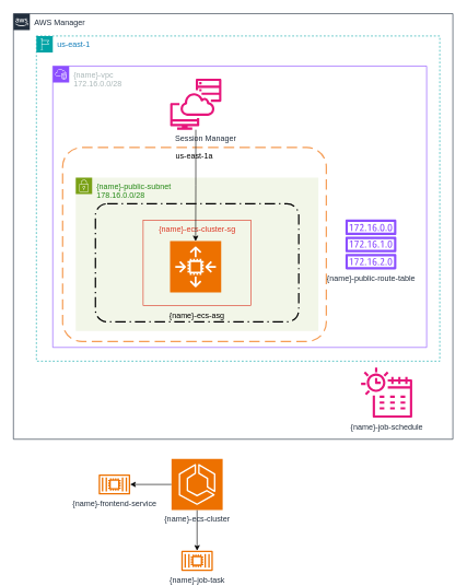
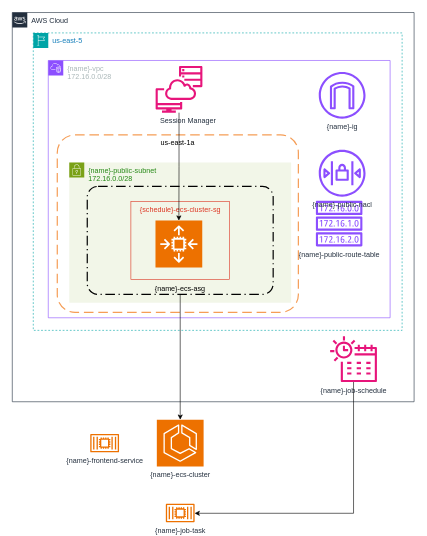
- <mxCell id="3" value="AWS Manager" style="points=[[0,0],[0.25,0],[0.5,0],[0.75,0],[1,0],[1,0.25],[1,0.5],[1,0.75],[1,1],[0.75,1],[0.5,1],[0.25,1],[0,1],[0,0.75],[0,0.5],[0,0.25]];outlineConnect=0;gradientColor=none;html=1;whiteSpace=wrap;fontSize=12;fontStyle=0;container=1;pointerEvents=0;collapsible=0;recursiveResize=0;shape=mxgraph.aws4.group;grIcon=mxgraph.aws4.group_aws_cloud_alt;strokeColor=#232F3E;fillColor=none;verticalAlign=top;align=left;spacingLeft=30;fontColor=#232F3E;dashed=0;" parent="1" vertex="1"><mxGeometry x="20" y="20" width="670" height="649" as="geometry" /></mxCell>
+ <mxCell id="3" value="AWS Cloud" style="points=[[0,0],[0.25,0],[0.5,0],[0.75,0],[1,0],[1,0.25],[1,0.5],[1,0.75],[1,1],[0.75,1],[0.5,1],[0.25,1],[0,1],[0,0.75],[0,0.5],[0,0.25]];outlineConnect=0;gradientColor=none;html=1;whiteSpace=wrap;fontSize=12;fontStyle=0;container=1;pointerEvents=0;collapsible=0;recursiveResize=0;shape=mxgraph.aws4.group;grIcon=mxgraph.aws4.group_aws_cloud_alt;strokeColor=#232F3E;fillColor=none;verticalAlign=top;align=left;spacingLeft=30;fontColor=#232F3E;dashed=0;" parent="1" vertex="1"><mxGeometry x="20" y="20" width="670" height="649" as="geometry" /></mxCell>
- <mxCell id="4" value="us-east-1" style="points=[[0,0],[0.25,0],[0.5,0],[0.75,0],[1,0],[1,0.25],[1,0.5],[1,0.75],[1,1],[0.75,1],[0.5,1],[0.25,1],[0,1],[0,0.75],[0,0.5],[0,0.25]];outlineConnect=0;gradientColor=none;html=1;whiteSpace=wrap;fontSize=12;fontStyle=0;container=0;pointerEvents=0;collapsible=0;recursiveResize=0;shape=mxgraph.aws4.group;grIcon=mxgraph.aws4.group_region;strokeColor=#00A4A6;fillColor=none;verticalAlign=top;align=left;spacingLeft=30;fontColor=#147EBA;dashed=1;movable=1;resizable=1;rotatable=1;deletable=1;editable=1;locked=0;connectable=1;" parent="3" vertex="1"><mxGeometry x="35" y="34" width="615" height="496" as="geometry" /></mxCell>
+ <mxCell id="4" value="us-east-5" style="points=[[0,0],[0.25,0],[0.5,0],[0.75,0],[1,0],[1,0.25],[1,0.5],[1,0.75],[1,1],[0.75,1],[0.5,1],[0.25,1],[0,1],[0,0.75],[0,0.5],[0,0.25]];outlineConnect=0;gradientColor=none;html=1;whiteSpace=wrap;fontSize=12;fontStyle=0;container=0;pointerEvents=0;collapsible=0;recursiveResize=0;shape=mxgraph.aws4.group;grIcon=mxgraph.aws4.group_region;strokeColor=#00A4A6;fillColor=none;verticalAlign=top;align=left;spacingLeft=30;fontColor=#147EBA;dashed=1;movable=1;resizable=1;rotatable=1;deletable=1;editable=1;locked=0;connectable=1;" parent="3" vertex="1"><mxGeometry x="35" y="34" width="615" height="496" as="geometry" /></mxCell>
- <mxCell id="14" value="Session Manager" style="sketch=0;outlineConnect=0;fontColor=#232F3E;gradientColor=none;fillColor=#E7157B;strokeColor=none;dashed=0;verticalLabelPosition=bottom;verticalAlign=top;align=center;html=1;fontSize=12;fontStyle=0;aspect=fixed;pointerEvents=1;shape=mxgraph.aws4.systems_manager_session_manager;spacingLeft=30;fontFamily=Helvetica;resizable=1;" parent="3" vertex="1"><mxGeometry x="239" y="99" width="78" height="78" as="geometry" /></mxCell>
+ <mxCell id="14" value="Session Manager" style="sketch=0;outlineConnect=0;fontColor=#232F3E;gradientColor=none;fillColor=#E7157B;strokeColor=none;dashed=0;verticalLabelPosition=bottom;verticalAlign=top;align=center;html=1;fontSize=12;fontStyle=0;aspect=fixed;pointerEvents=1;shape=mxgraph.aws4.systems_manager_session_manager;spacingLeft=30;fontFamily=Helvetica;resizable=1;" parent="3" vertex="1"><mxGeometry x="239" y="89" width="78" height="78" as="geometry" /></mxCell>
+ <mxCell id="11" value="{name}-ig" style="sketch=0;outlineConnect=0;fontColor=#232F3E;gradientColor=none;fillColor=#8C4FFF;strokeColor=none;dashed=0;verticalLabelPosition=bottom;verticalAlign=top;align=center;html=1;fontSize=12;fontStyle=0;aspect=fixed;pointerEvents=1;shape=mxgraph.aws4.internet_gateway;movable=1;resizable=1;rotatable=1;deletable=1;editable=1;locked=0;connectable=1;" parent="3" vertex="1"><mxGeometry x="510" y="99" width="80" height="78" as="geometry" /></mxCell>
+ <mxCell id="13" value="{name}-public-nacl" style="sketch=0;outlineConnect=0;fontColor=#232F3E;gradientColor=none;fillColor=#8C4FFF;strokeColor=none;dashed=0;verticalLabelPosition=bottom;verticalAlign=top;align=center;html=1;fontSize=12;fontStyle=0;aspect=fixed;pointerEvents=1;shape=mxgraph.aws4.network_access_control_list;" parent="3" vertex="1"><mxGeometry x="510" y="229" width="80" height="78" as="geometry" /></mxCell>
- <mxCell id="6" value="{name}-public-subnet&lt;div&gt;178.16.0.0/28&lt;/div&gt;" style="points=[[0,0],[0.25,0],[0.5,0],[0.75,0],[1,0],[1,0.25],[1,0.5],[1,0.75],[1,1],[0.75,1],[0.5,1],[0.25,1],[0,1],[0,0.75],[0,0.5],[0,0.25]];outlineConnect=0;gradientColor=none;html=1;whiteSpace=wrap;fontSize=12;fontStyle=0;container=1;pointerEvents=0;collapsible=0;recursiveResize=0;shape=mxgraph.aws4.group;grIcon=mxgraph.aws4.group_security_group;grStroke=0;strokeColor=#7AA116;fillColor=#F2F6E8;verticalAlign=top;align=left;spacingLeft=30;fontColor=#248814;dashed=0;movable=1;resizable=1;rotatable=1;deletable=1;editable=1;locked=0;connectable=1;" parent="3" vertex="1"><mxGeometry x="95" y="250" width="370" height="234" as="geometry" /></mxCell>
+ <mxCell id="6" value="{name}-public-subnet&lt;div&gt;172.16.0.0/28&lt;/div&gt;" style="points=[[0,0],[0.25,0],[0.5,0],[0.75,0],[1,0],[1,0.25],[1,0.5],[1,0.75],[1,1],[0.75,1],[0.5,1],[0.25,1],[0,1],[0,0.75],[0,0.5],[0,0.25]];outlineConnect=0;gradientColor=none;html=1;whiteSpace=wrap;fontSize=12;fontStyle=0;container=1;pointerEvents=0;collapsible=0;recursiveResize=0;shape=mxgraph.aws4.group;grIcon=mxgraph.aws4.group_security_group;grStroke=0;strokeColor=#7AA116;fillColor=#F2F6E8;verticalAlign=top;align=left;spacingLeft=30;fontColor=#248814;dashed=0;movable=1;resizable=1;rotatable=1;deletable=1;editable=1;locked=0;connectable=1;" parent="3" vertex="1"><mxGeometry x="95" y="250" width="370" height="234" as="geometry" /></mxCell>
- <mxCell id="9" value="{name}-ecs-cluster-sg" style="fillColor=none;strokeColor=#DD3522;verticalAlign=top;fontStyle=0;fontColor=#DD3522;whiteSpace=wrap;html=1;movable=1;resizable=1;rotatable=1;deletable=1;editable=1;locked=0;connectable=1;container=0;" parent="8" vertex="1"><mxGeometry width="164.5" height="130" as="geometry" /></mxCell>
+ <mxCell id="9" value="{schedule}-ecs-cluster-sg" style="fillColor=none;strokeColor=#DD3522;verticalAlign=top;fontStyle=0;fontColor=#DD3522;whiteSpace=wrap;html=1;movable=1;resizable=1;rotatable=1;deletable=1;editable=1;locked=0;connectable=1;container=0;" parent="8" vertex="1"><mxGeometry width="164.5" height="130" as="geometry" /></mxCell>
+ <mxCell id="20" style="edgeStyle=orthogonalEdgeStyle;rounded=0;orthogonalLoop=1;jettySize=auto;html=1;exitX=0.5;exitY=1;exitDx=0;exitDy=0;" parent="1" source="7" target="19" edge="1"><mxGeometry relative="1" as="geometry" /></mxCell>
- <mxCell id="17" style="edgeStyle=orthogonalEdgeStyle;rounded=0;orthogonalLoop=1;jettySize=auto;html=1;exitX=0;exitY=0.5;exitDx=0;exitDy=0;exitPerimeter=0;" parent="1" source="19" target="21" edge="1"><mxGeometry relative="1" as="geometry" /></mxCell>
+ <mxCell id="23" style="edgeStyle=orthogonalEdgeStyle;rounded=0;orthogonalLoop=1;jettySize=auto;html=1;" edge="1" parent="1" source="16" target="22"><mxGeometry relative="1" as="geometry"><Array as="points"><mxPoint x="589" y="855" /></Array></mxGeometry></mxCell>
- <mxCell id="18" style="edgeStyle=orthogonalEdgeStyle;rounded=0;orthogonalLoop=1;jettySize=auto;html=1;exitX=0.5;exitY=1;exitDx=0;exitDy=0;exitPerimeter=0;" parent="1" source="19" target="22" edge="1"><mxGeometry relative="1" as="geometry"><mxPoint x="300" y="849" as="targetPoint" /></mxGeometry></mxCell>
